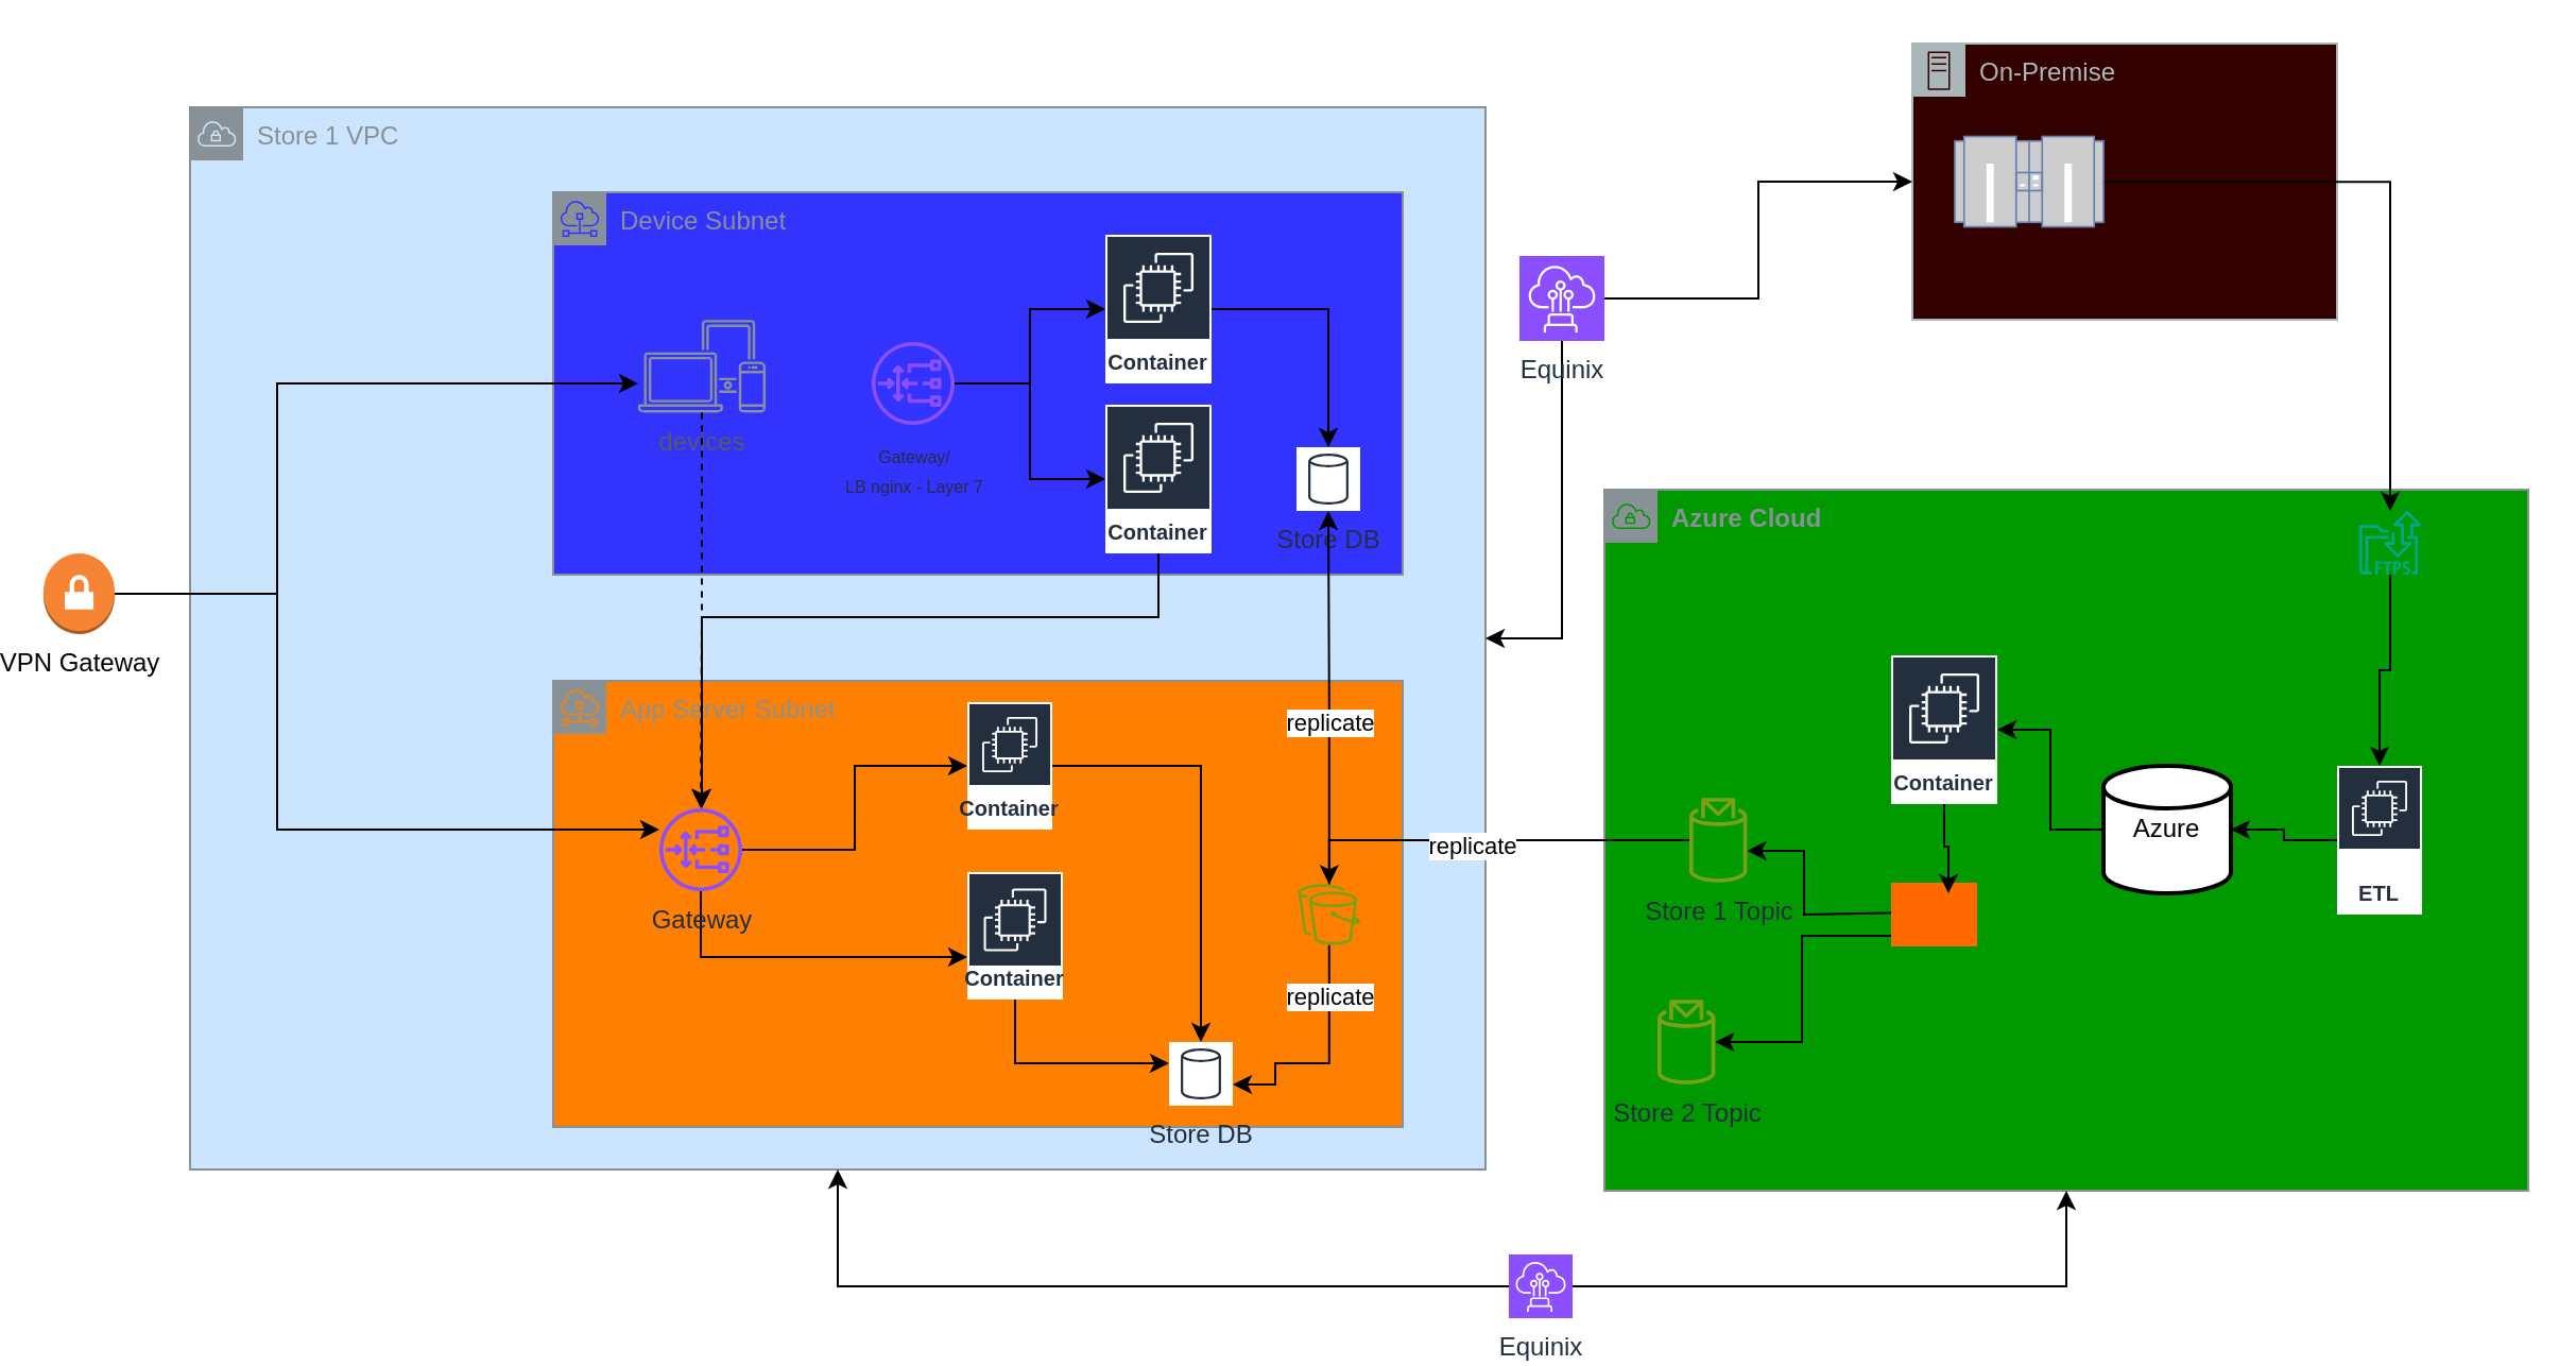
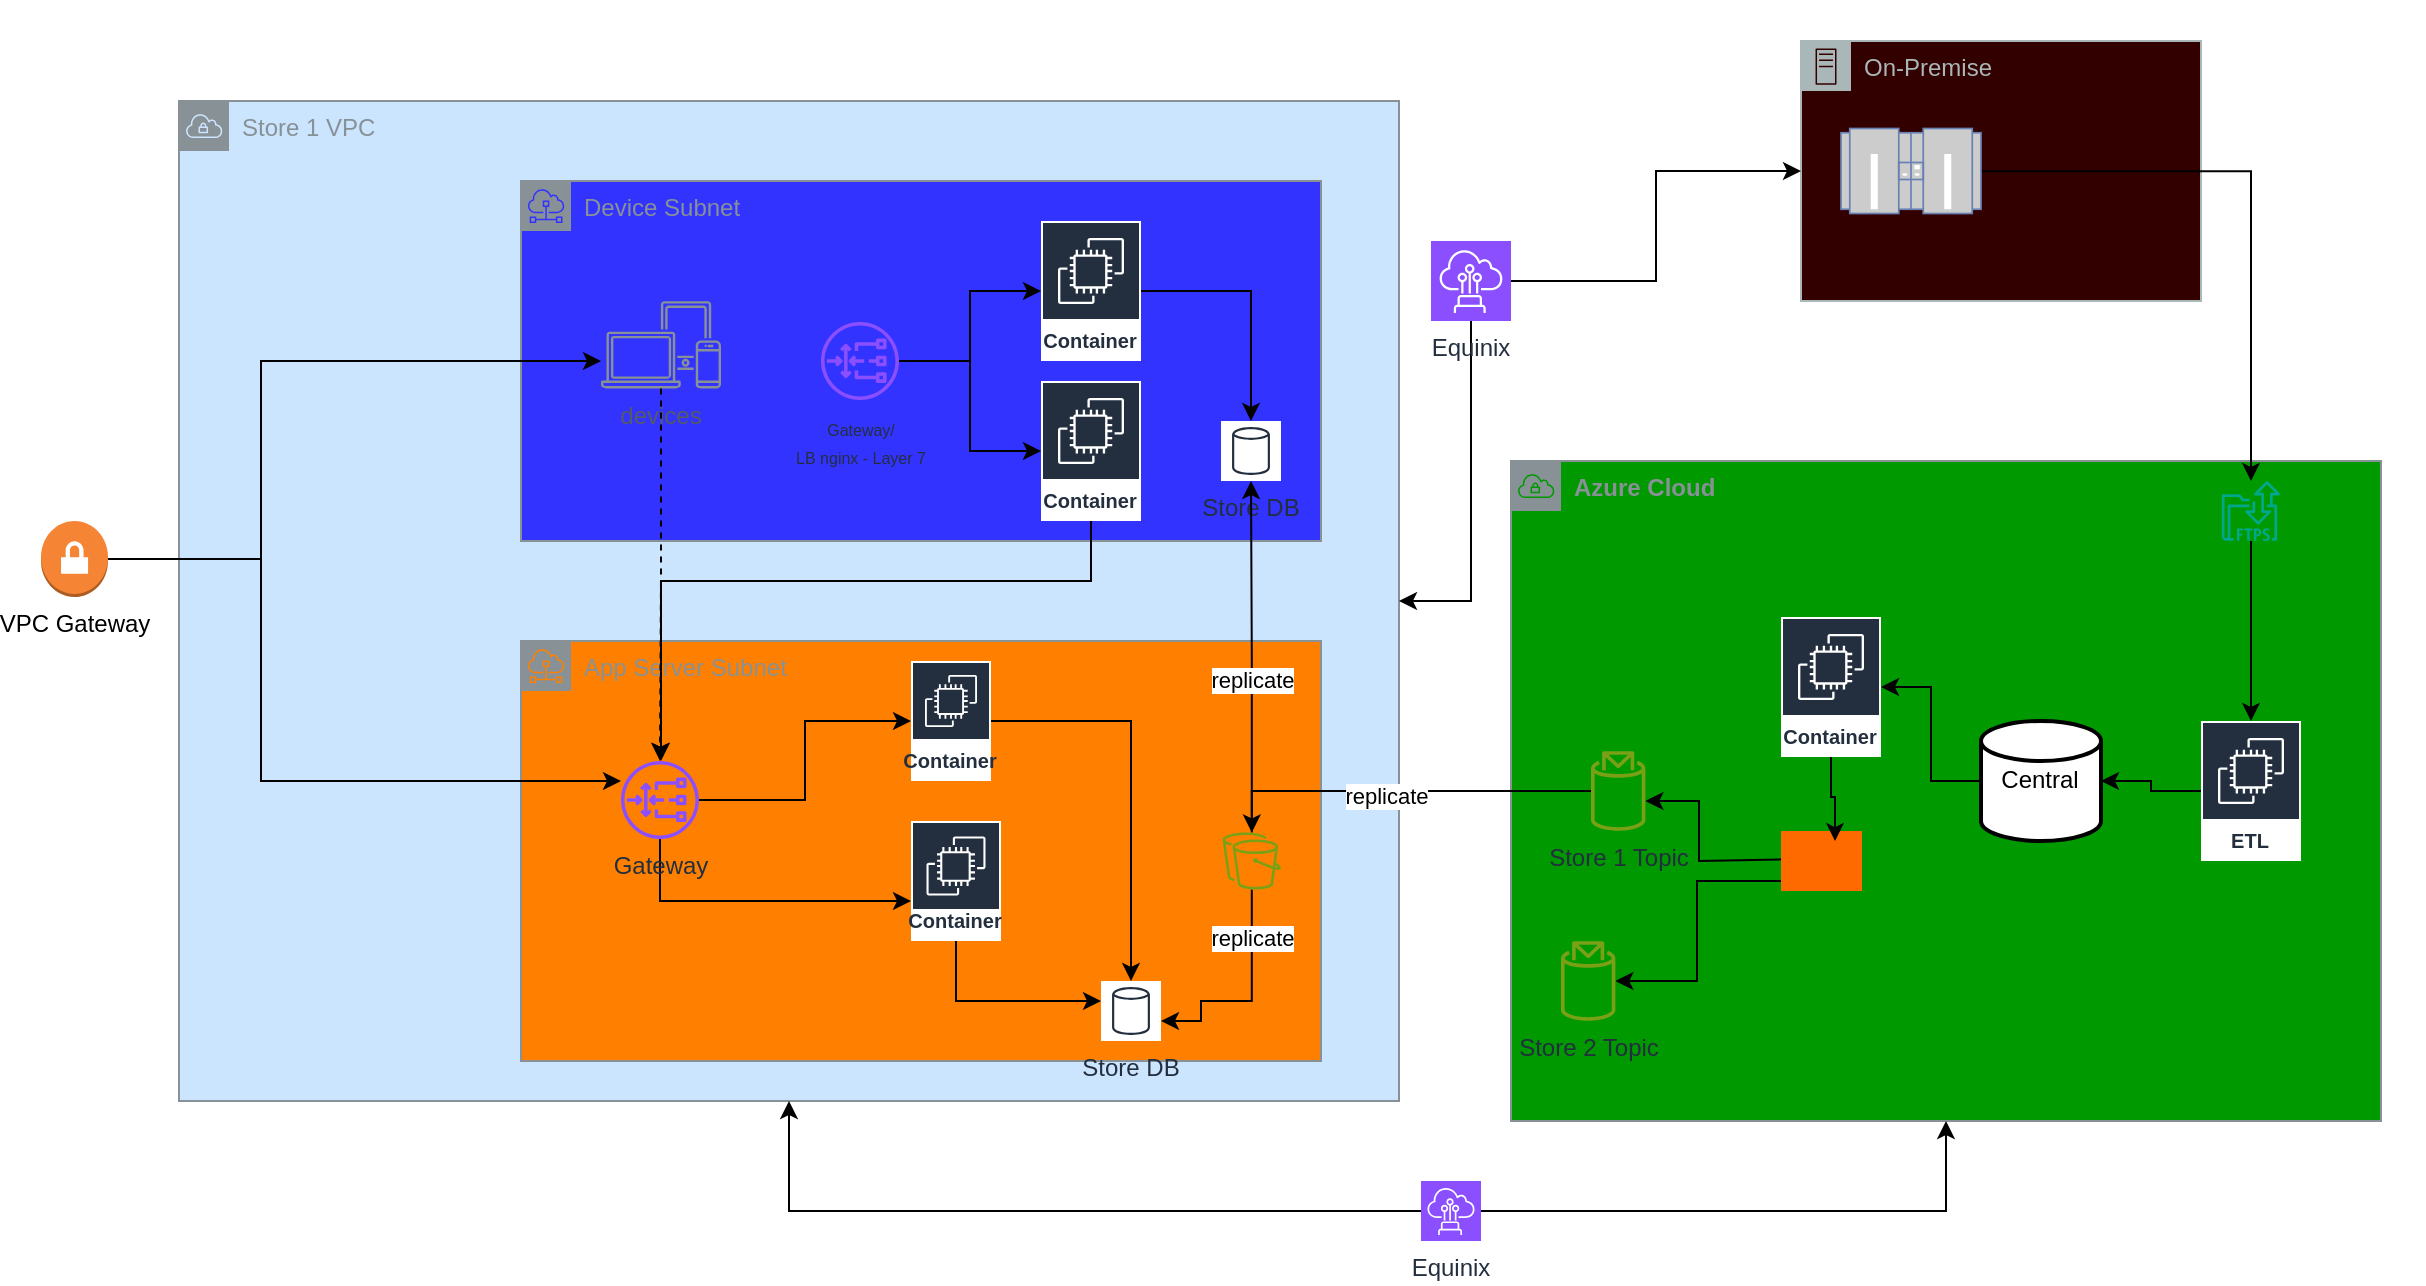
- <mxCell id="55" value="VPN Gateway" style="outlineConnect=0;dashed=0;verticalLabelPosition=bottom;verticalAlign=top;align=center;html=1;shape=mxgraph.aws3.vpn_gateway;fillColor=#F58534;gradientColor=none;" parent="1" vertex="1"><mxGeometry x="20" y="260" width="33.5" height="38" as="geometry" /></mxCell>
+ <mxCell id="55" value="VPC Gateway" style="outlineConnect=0;dashed=0;verticalLabelPosition=bottom;verticalAlign=top;align=center;html=1;shape=mxgraph.aws3.vpn_gateway;fillColor=#F58534;gradientColor=none;" parent="1" vertex="1"><mxGeometry x="20" y="260" width="33.5" height="38" as="geometry" /></mxCell>
- <mxCell id="25" value="Azure" style="strokeWidth=2;html=1;shape=mxgraph.flowchart.database;whiteSpace=wrap;" parent="1" vertex="1"><mxGeometry x="990" y="360" width="60" height="60" as="geometry" /></mxCell>
+ <mxCell id="25" value="Central" style="strokeWidth=2;html=1;shape=mxgraph.flowchart.database;whiteSpace=wrap;" parent="1" vertex="1"><mxGeometry x="990" y="360" width="60" height="60" as="geometry" /></mxCell>
- <mxCell id="41" value="ETL" style="sketch=0;outlineConnect=0;fontColor=#232F3E;gradientColor=none;strokeColor=#ffffff;fillColor=#232F3E;dashed=0;verticalLabelPosition=middle;verticalAlign=bottom;align=center;html=1;whiteSpace=wrap;fontSize=10;fontStyle=1;spacing=3;shape=mxgraph.aws4.productIcon;prIcon=mxgraph.aws4.ec2;" parent="1" vertex="1"><mxGeometry x="1100" y="360" width="40" height="70" as="geometry" /></mxCell>
+ <mxCell id="41" value="ETL" style="sketch=0;outlineConnect=0;fontColor=#232F3E;gradientColor=none;strokeColor=#ffffff;fillColor=#232F3E;dashed=0;verticalLabelPosition=middle;verticalAlign=bottom;align=center;html=1;whiteSpace=wrap;fontSize=10;fontStyle=1;spacing=3;shape=mxgraph.aws4.productIcon;prIcon=mxgraph.aws4.ec2;" parent="1" vertex="1"><mxGeometry x="1100" y="360" width="50" height="70" as="geometry" /></mxCell>
